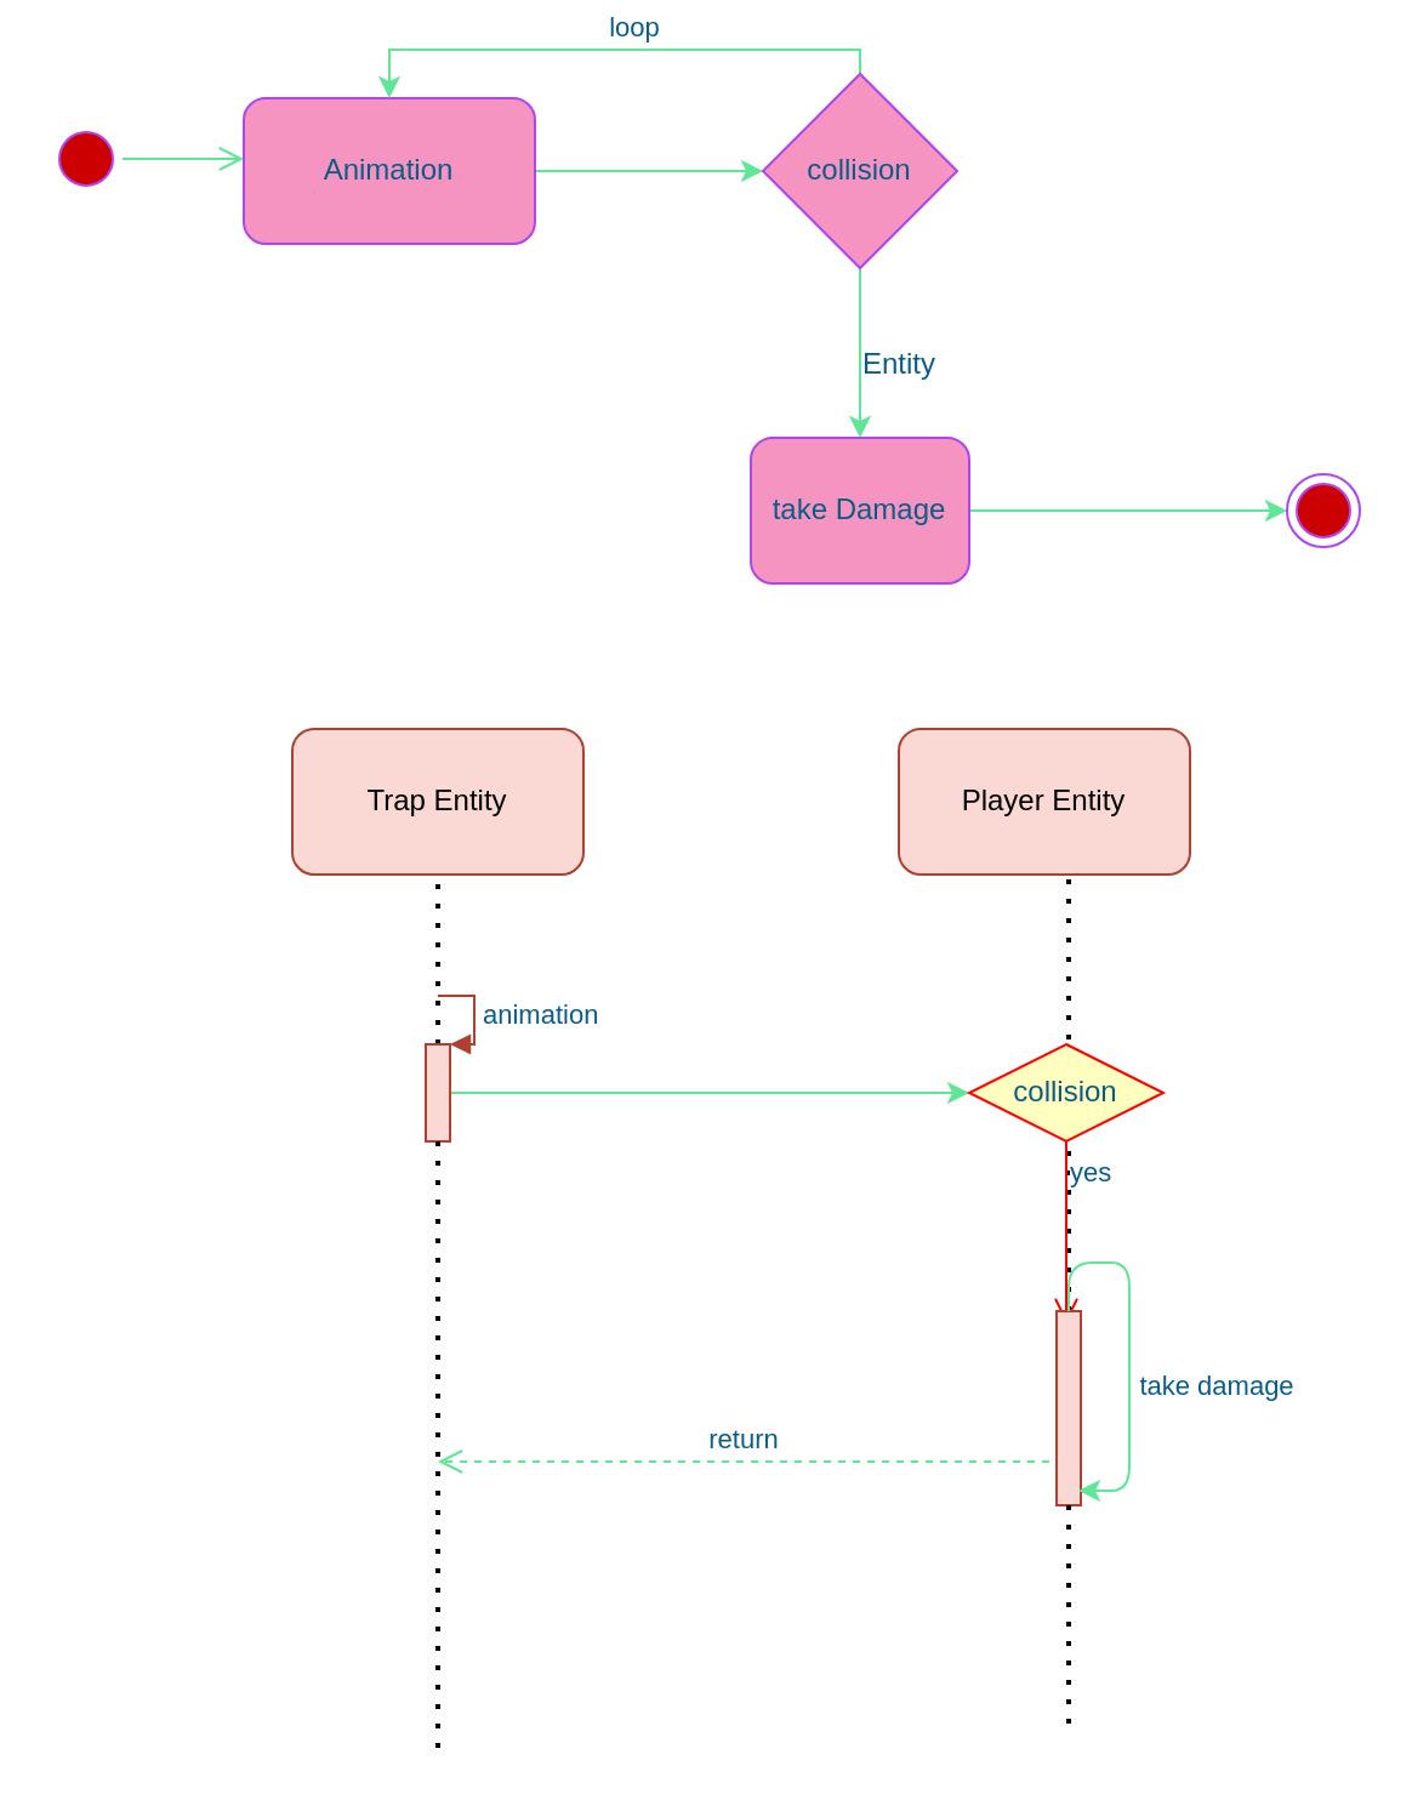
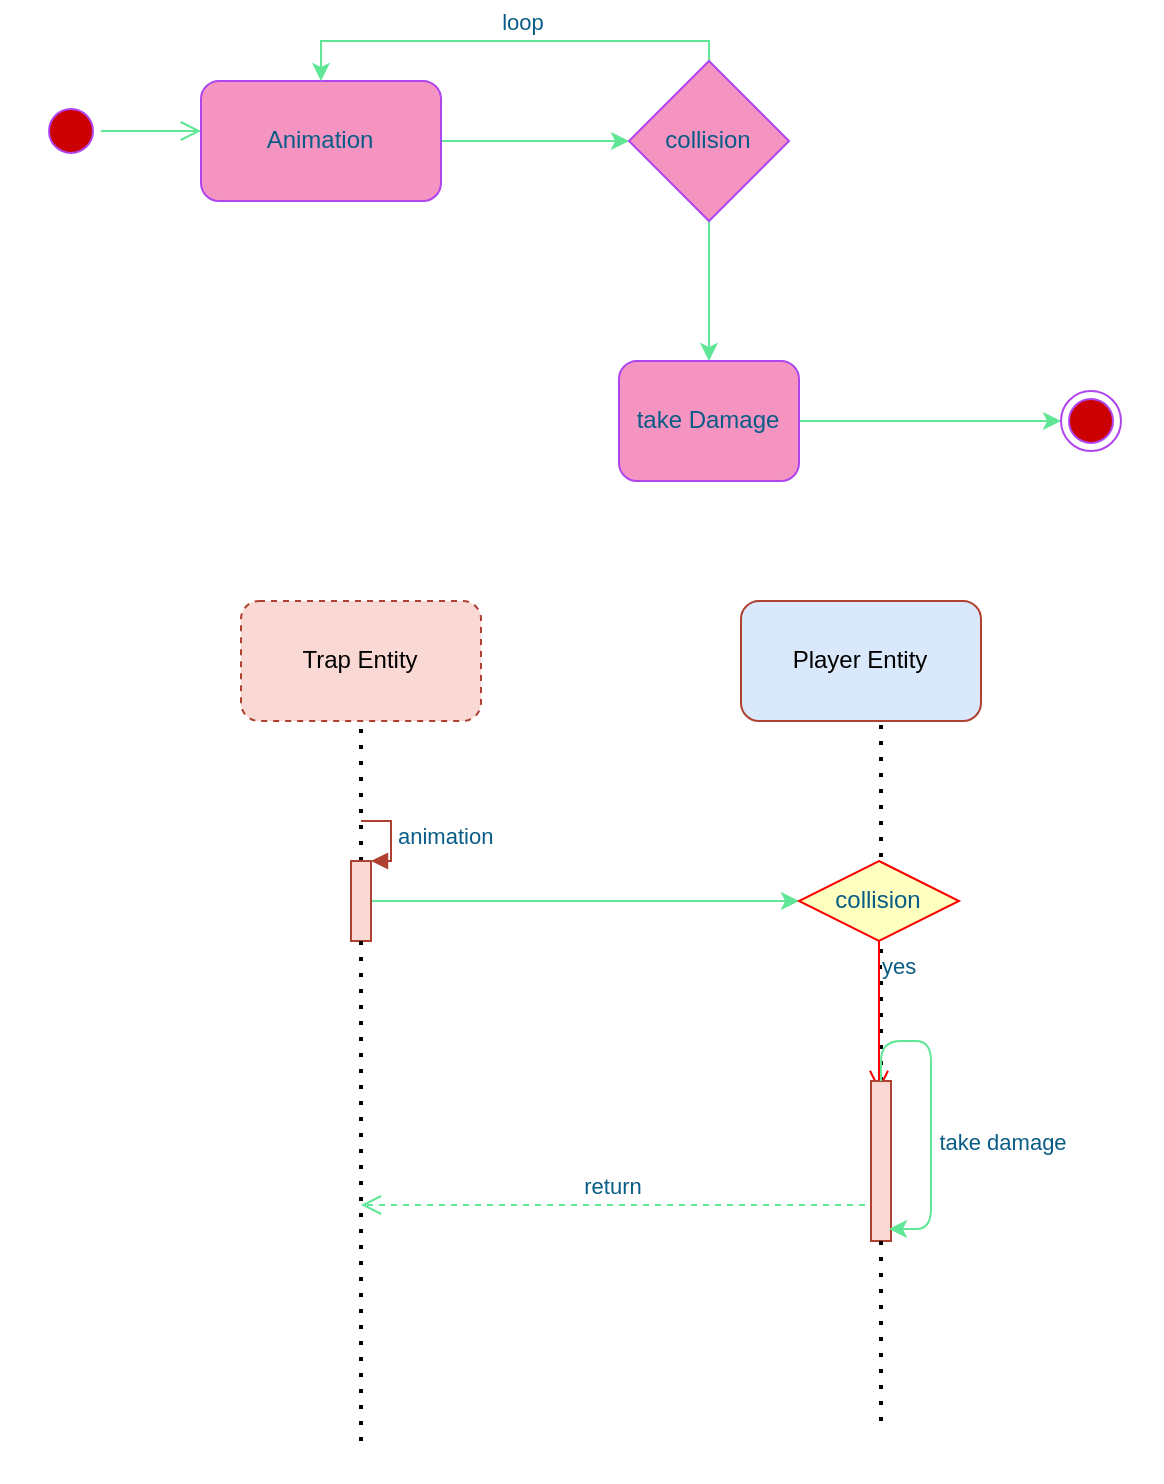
- <mxCell id="13" value="&lt;span&gt;Entity&lt;/span&gt;" style="text;html=1;align=center;verticalAlign=middle;resizable=0;points=[];autosize=1;strokeColor=none;fillColor=none;fontColor=#095C86;" vertex="1" parent="1"><mxGeometry x="345" y="140" width="50" height="20" as="geometry" /></mxCell>
- <mxCell id="14" value="Trap Entity" style="rounded=1;whiteSpace=wrap;html=1;sketch=0;strokeColor=#ae4132;fillColor=#fad9d5;" vertex="1" parent="1"><mxGeometry x="120" y="300" width="120" height="60" as="geometry" /></mxCell>
+ <mxCell id="14" value="Trap Entity" style="rounded=1;whiteSpace=wrap;html=1;sketch=0;strokeColor=#ae4132;fillColor=#fad9d5;dashed=1;" vertex="1" parent="1"><mxGeometry x="120" y="300" width="120" height="60" as="geometry" /></mxCell>
- <mxCell id="15" value="Player Entity" style="rounded=1;whiteSpace=wrap;html=1;sketch=0;strokeColor=#ae4132;fillColor=#fad9d5;" vertex="1" parent="1"><mxGeometry x="370" y="300" width="120" height="60" as="geometry" /></mxCell>
+ <mxCell id="15" value="Player Entity" style="rounded=1;whiteSpace=wrap;html=1;sketch=0;strokeColor=#ae4132;fillColor=#dae8fc;" vertex="1" parent="1"><mxGeometry x="370" y="300" width="120" height="60" as="geometry" /></mxCell>
